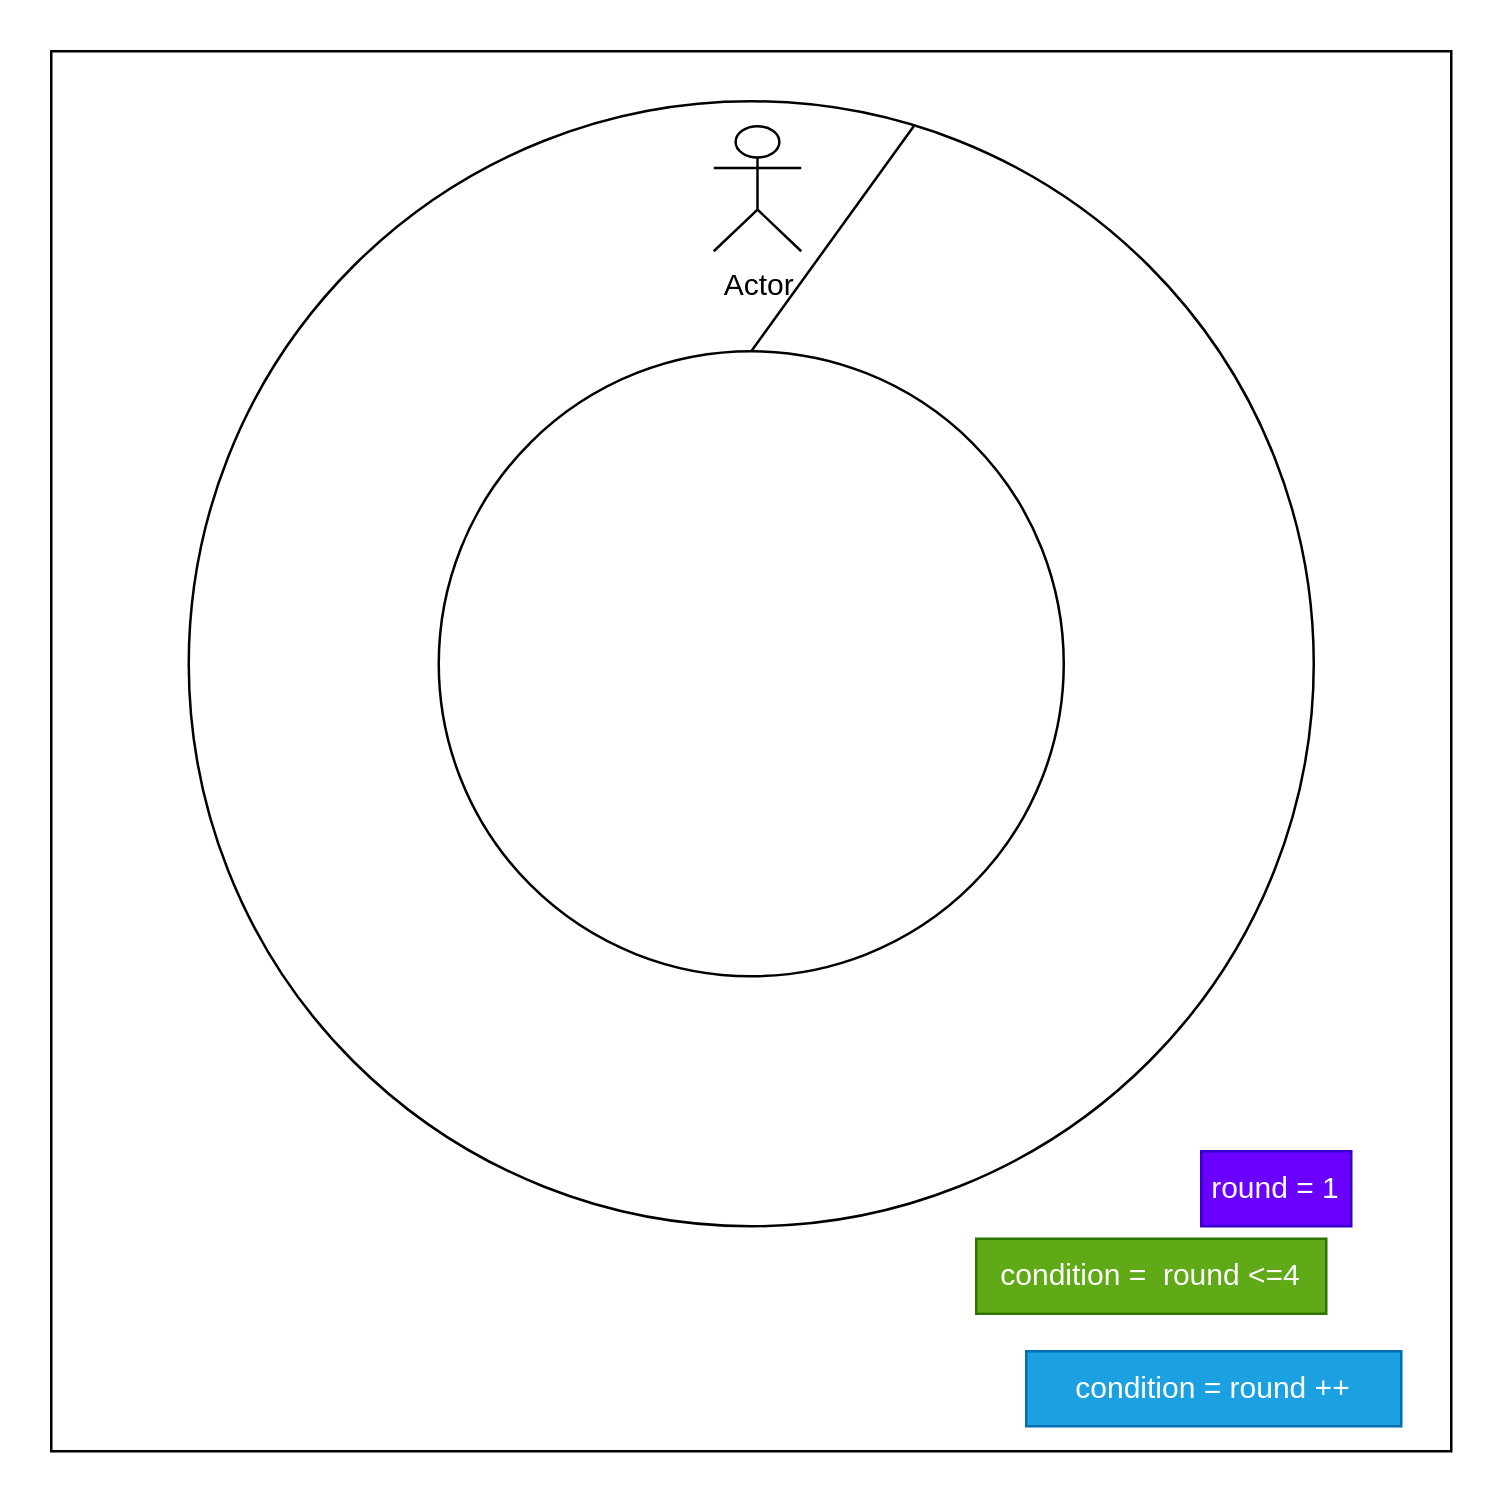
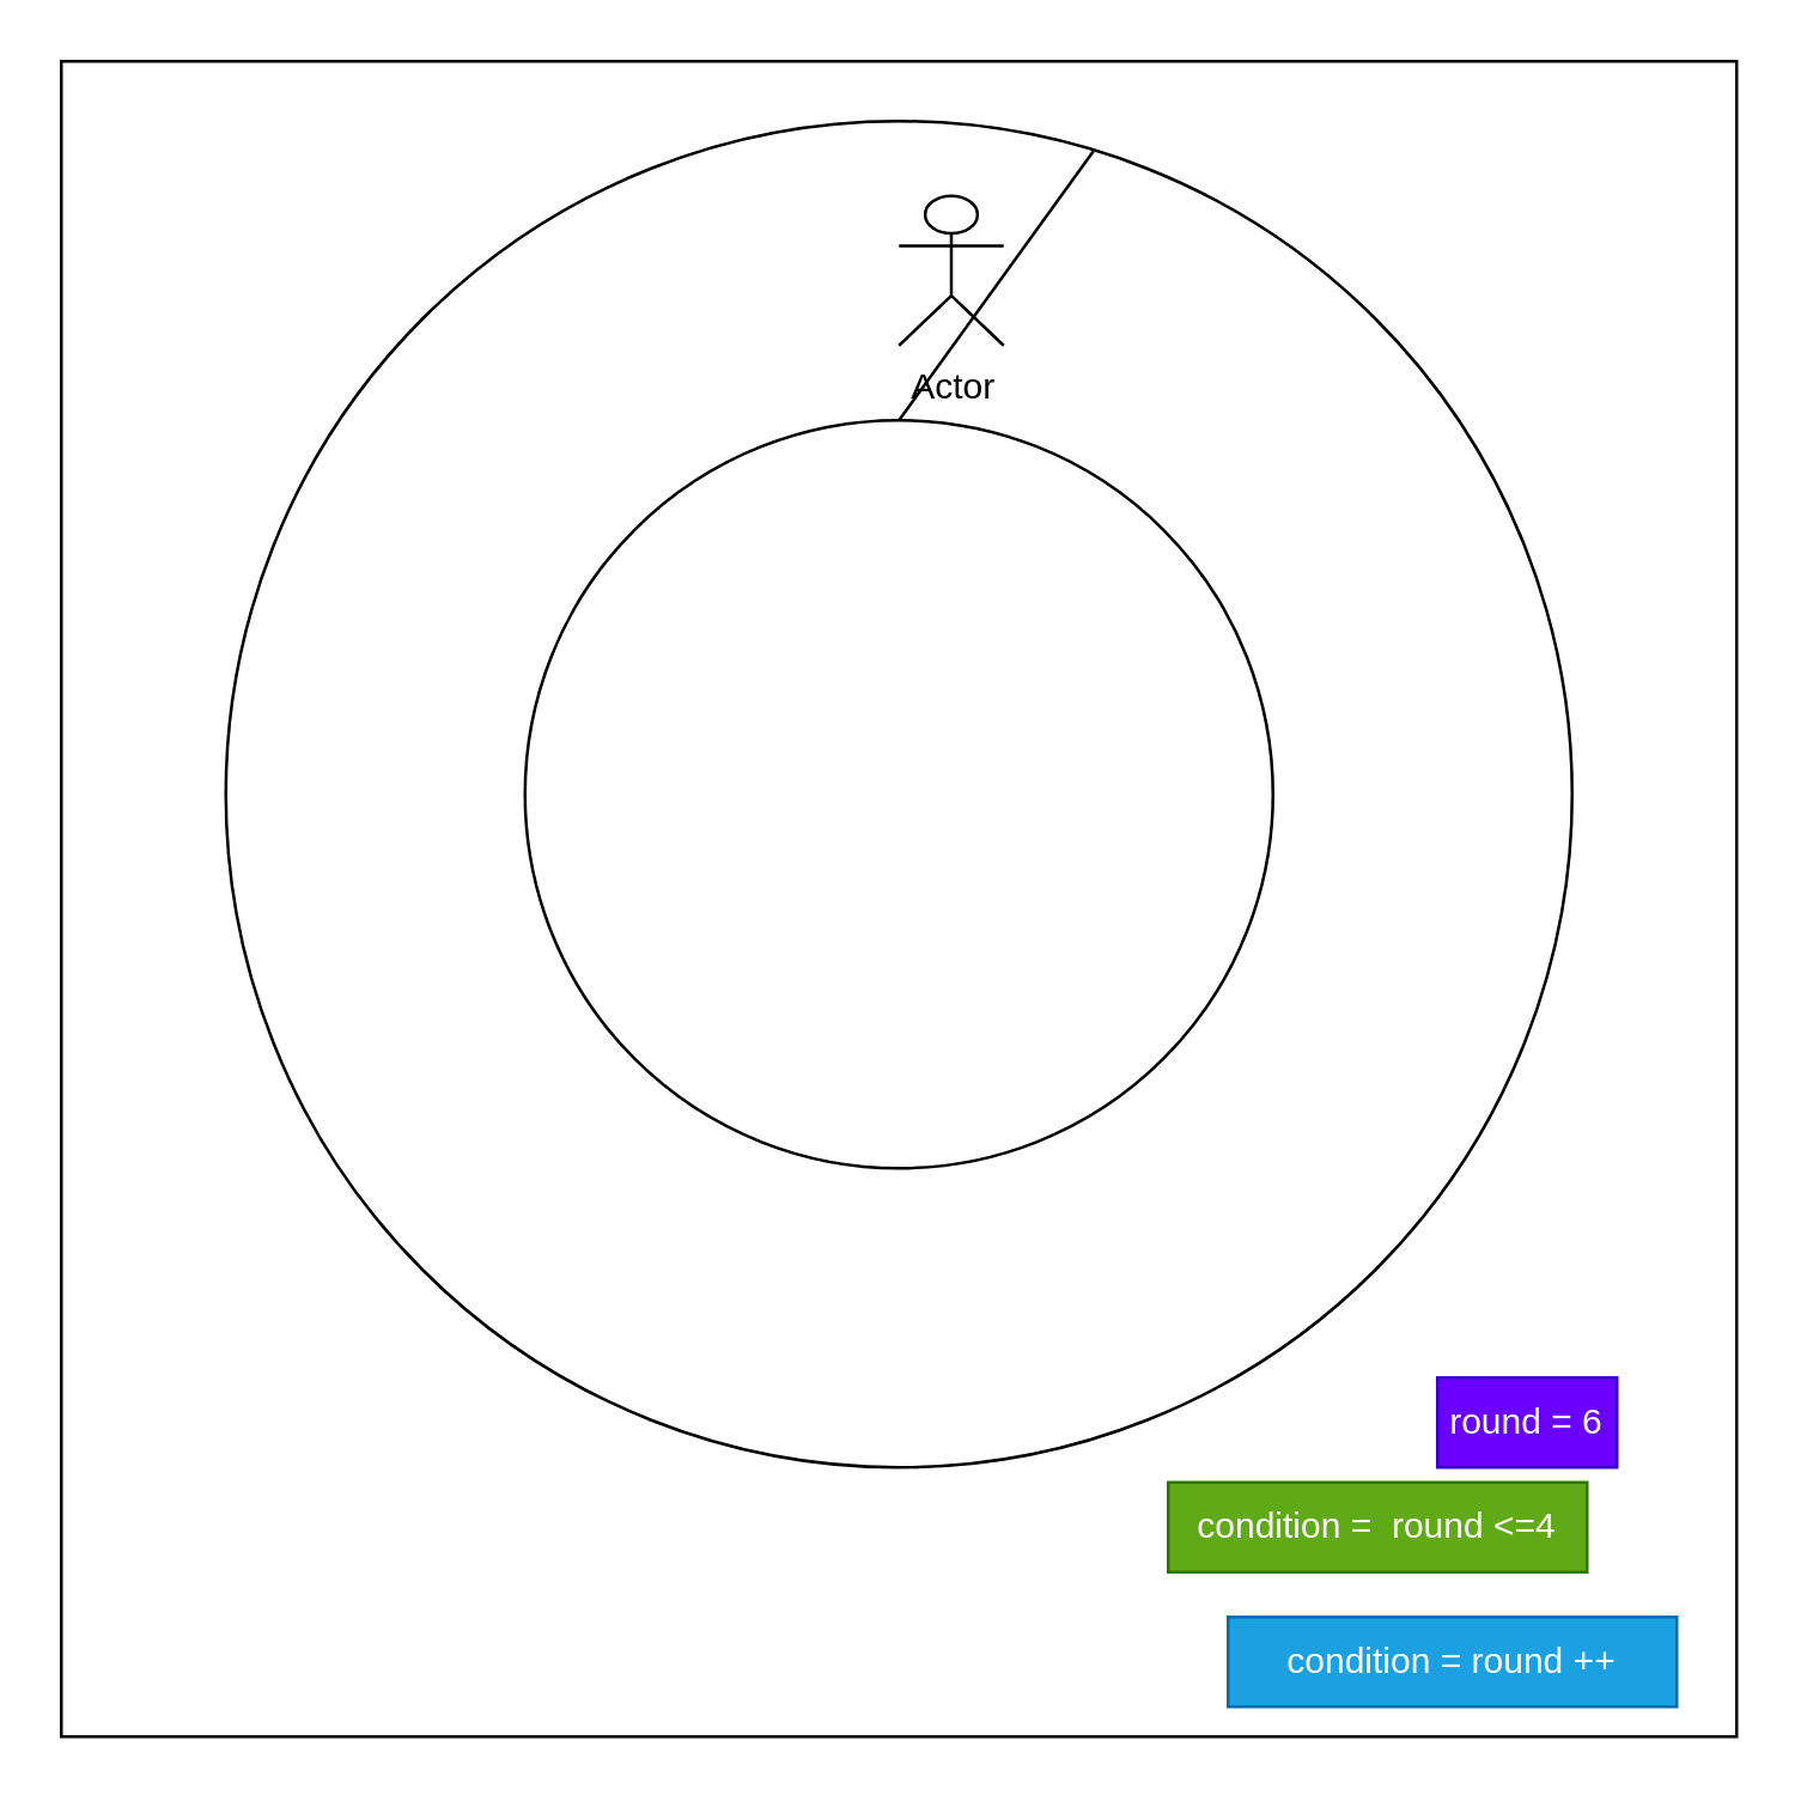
- <mxCell id="5" value="Actor" style="shape=umlActor;verticalLabelPosition=bottom;verticalAlign=top;html=1;outlineConnect=0;" vertex="1" parent="1"><mxGeometry x="285" y="50" width="35" height="50" as="geometry" /></mxCell>
+ <mxCell id="5" value="Actor" style="shape=umlActor;verticalLabelPosition=bottom;verticalAlign=top;html=1;outlineConnect=0;" vertex="1" parent="1"><mxGeometry x="300" y="65" width="35" height="50" as="geometry" /></mxCell>
- <mxCell id="7" value="round = 1" style="text;html=1;align=center;verticalAlign=middle;whiteSpace=wrap;rounded=0;fillColor=#6a00ff;fontColor=#ffffff;strokeColor=#3700CC;" vertex="1" parent="1"><mxGeometry x="480" y="460" width="60" height="30" as="geometry" /></mxCell>
+ <mxCell id="7" value="round = 6" style="text;html=1;align=center;verticalAlign=middle;whiteSpace=wrap;rounded=0;fillColor=#6a00ff;fontColor=#ffffff;strokeColor=#3700CC;" vertex="1" parent="1"><mxGeometry x="480" y="460" width="60" height="30" as="geometry" /></mxCell>
